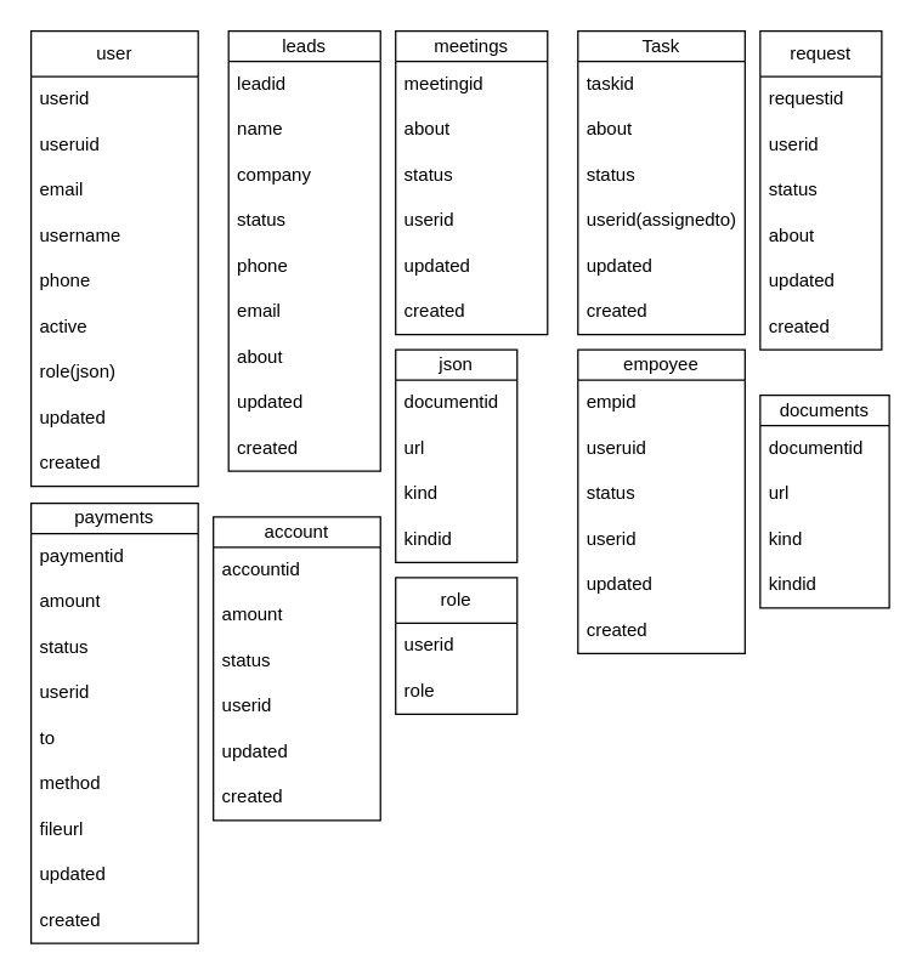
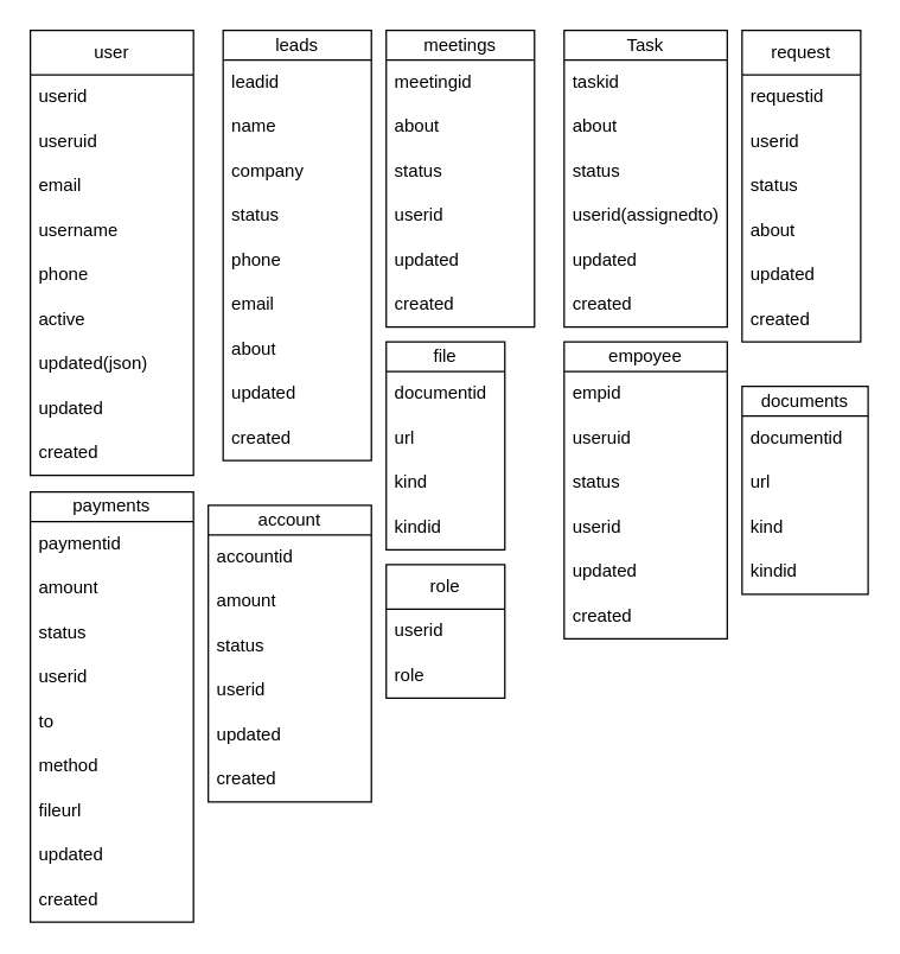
- <mxCell id="68" value="json" style="swimlane;fontStyle=0;childLayout=stackLayout;horizontal=1;startSize=20;horizontalStack=0;resizeParent=1;resizeParentMax=0;resizeLast=0;collapsible=1;marginBottom=0;whiteSpace=wrap;html=1;" parent="1" vertex="1"><mxGeometry x="260" y="230" width="80" height="140" as="geometry" /></mxCell>
+ <mxCell id="68" value="file" style="swimlane;fontStyle=0;childLayout=stackLayout;horizontal=1;startSize=20;horizontalStack=0;resizeParent=1;resizeParentMax=0;resizeLast=0;collapsible=1;marginBottom=0;whiteSpace=wrap;html=1;" parent="1" vertex="1"><mxGeometry x="260" y="230" width="80" height="140" as="geometry" /></mxCell>
- <mxCell id="12" value="role(json)" style="text;strokeColor=none;fillColor=none;align=left;verticalAlign=middle;spacingLeft=4;spacingRight=4;overflow=hidden;points=[[0,0.5],[1,0.5]];portConstraint=eastwest;rotatable=0;whiteSpace=wrap;html=1;" parent="5" vertex="1"><mxGeometry y="210" width="110" height="30" as="geometry" /></mxCell>
+ <mxCell id="12" value="updated(json)" style="text;strokeColor=none;fillColor=none;align=left;verticalAlign=middle;spacingLeft=4;spacingRight=4;overflow=hidden;points=[[0,0.5],[1,0.5]];portConstraint=eastwest;rotatable=0;whiteSpace=wrap;html=1;" parent="5" vertex="1"><mxGeometry y="210" width="110" height="30" as="geometry" /></mxCell>
